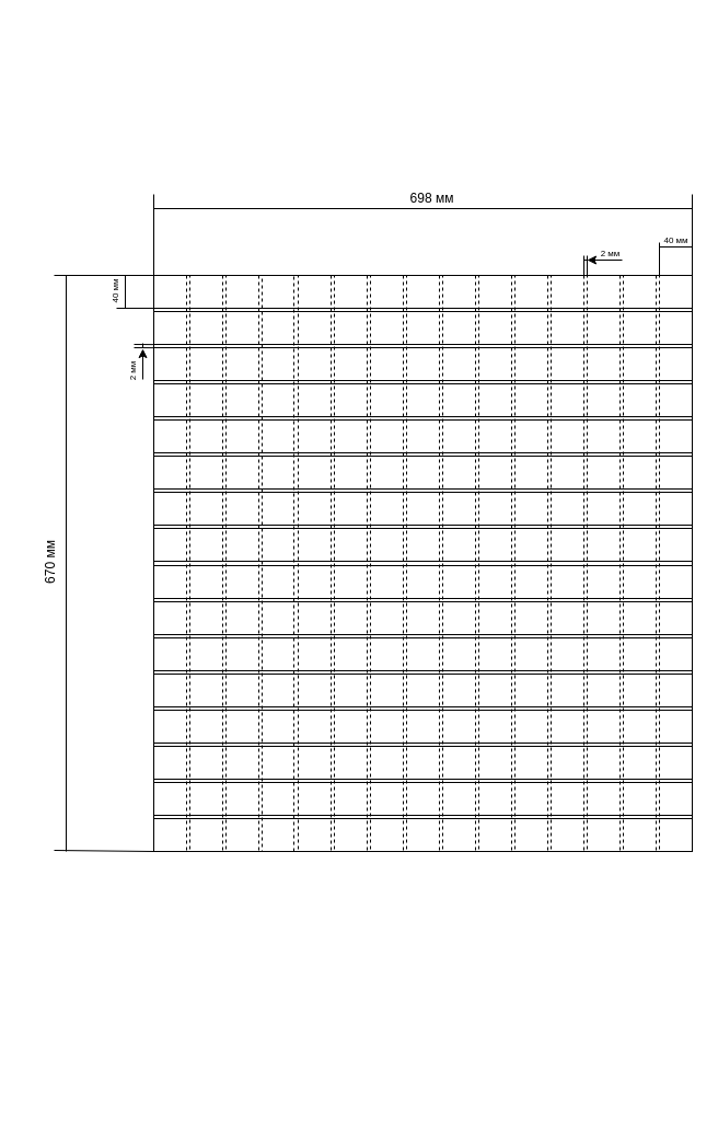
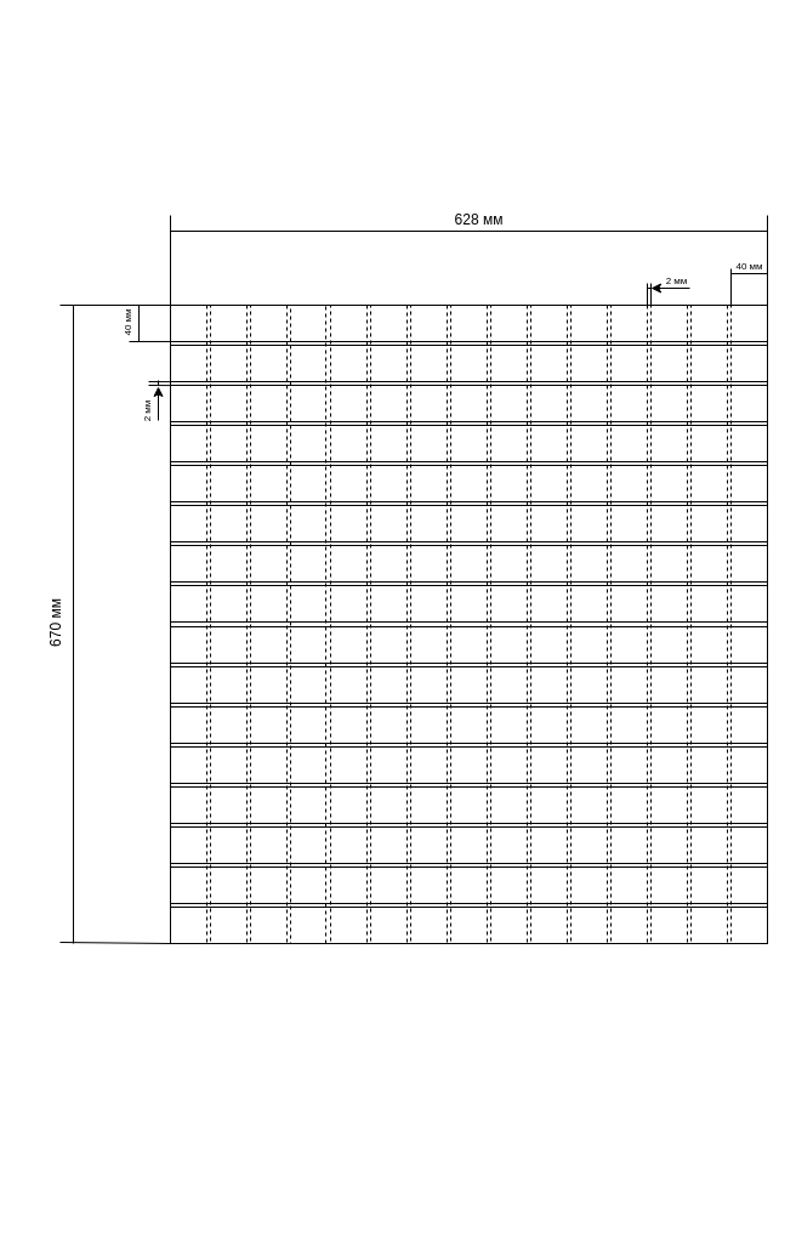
- <mxCell id="39" value="698 мм" style="text;html=1;align=center;verticalAlign=middle;resizable=0;points=[];autosize=1;strokeColor=none;fillColor=none;" vertex="1" parent="1"><mxGeometry x="368" y="171" width="51" height="19" as="geometry" /></mxCell>
+ <mxCell id="39" value="628 мм" style="text;html=1;align=center;verticalAlign=middle;resizable=0;points=[];autosize=1;strokeColor=none;fillColor=none;" vertex="1" parent="1"><mxGeometry x="368" y="171" width="51" height="19" as="geometry" /></mxCell>
